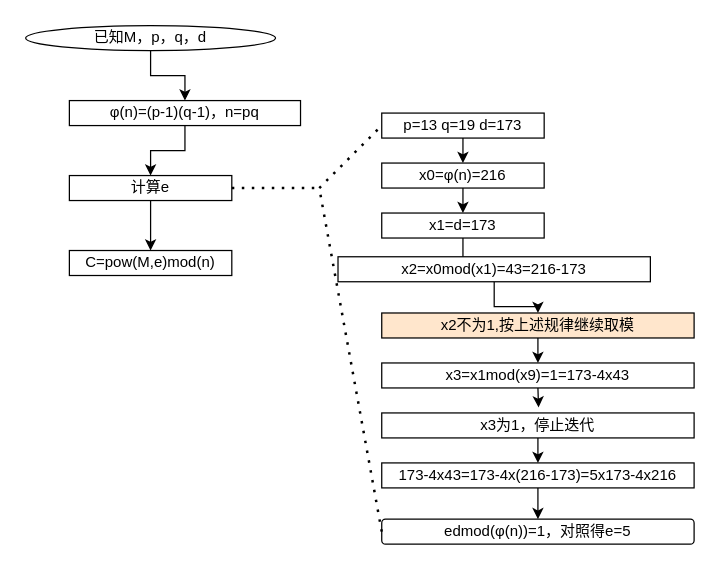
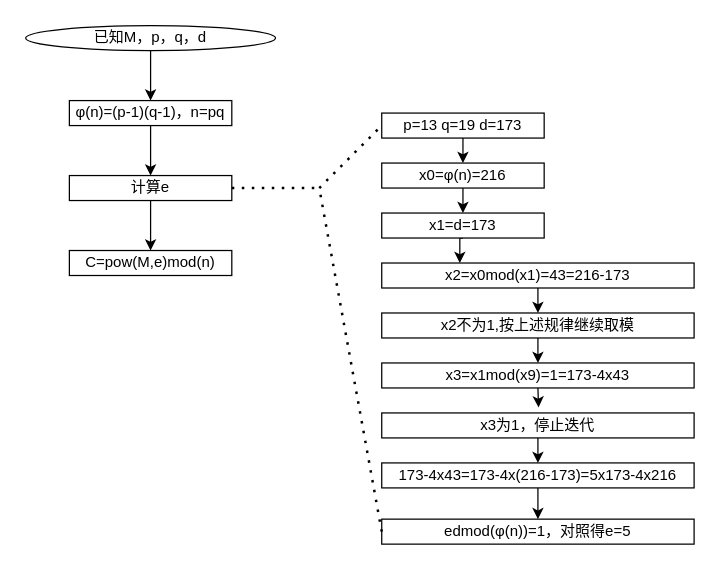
- <mxCell id="5" value="φ(n)=(p-1)(q-1)，n=pq" style="rounded=0;whiteSpace=wrap;html=1;" vertex="1" parent="1"><mxGeometry x="55" y="80" width="185" height="20" as="geometry" /></mxCell>
+ <mxCell id="5" value="φ(n)=(p-1)(q-1)，n=pq" style="rounded=0;whiteSpace=wrap;html=1;" vertex="1" parent="1"><mxGeometry x="55" y="80" width="130" height="20" as="geometry" /></mxCell>
- <mxCell id="17" value="x2=x0mod(x1)=43=216-173" style="rounded=0;whiteSpace=wrap;html=1;" vertex="1" parent="1"><mxGeometry x="270" y="205" width="250" height="20" as="geometry" /></mxCell>
+ <mxCell id="17" value="x2=x0mod(x1)=43=216-173" style="rounded=0;whiteSpace=wrap;html=1;" vertex="1" parent="1"><mxGeometry x="305" y="210" width="250" height="20" as="geometry" /></mxCell>
- <mxCell id="20" value="x2不为1,按上述规律继续取模" style="rounded=0;whiteSpace=wrap;html=1;fillColor=#ffe6cc;" vertex="1" parent="1"><mxGeometry x="305" y="250" width="250" height="20" as="geometry" /></mxCell>
+ <mxCell id="20" value="x2不为1,按上述规律继续取模" style="rounded=0;whiteSpace=wrap;html=1;" vertex="1" parent="1"><mxGeometry x="305" y="250" width="250" height="20" as="geometry" /></mxCell>
- <mxCell id="25" value="edmod(φ(n))=1，对照得e=5" style="whiteSpace=wrap;html=1;rounded=1;" vertex="1" parent="1"><mxGeometry x="305" y="415" width="250" height="20" as="geometry" /></mxCell>
+ <mxCell id="25" value="edmod(φ(n))=1，对照得e=5" style="rounded=0;whiteSpace=wrap;html=1;" vertex="1" parent="1"><mxGeometry x="305" y="415" width="250" height="20" as="geometry" /></mxCell>
